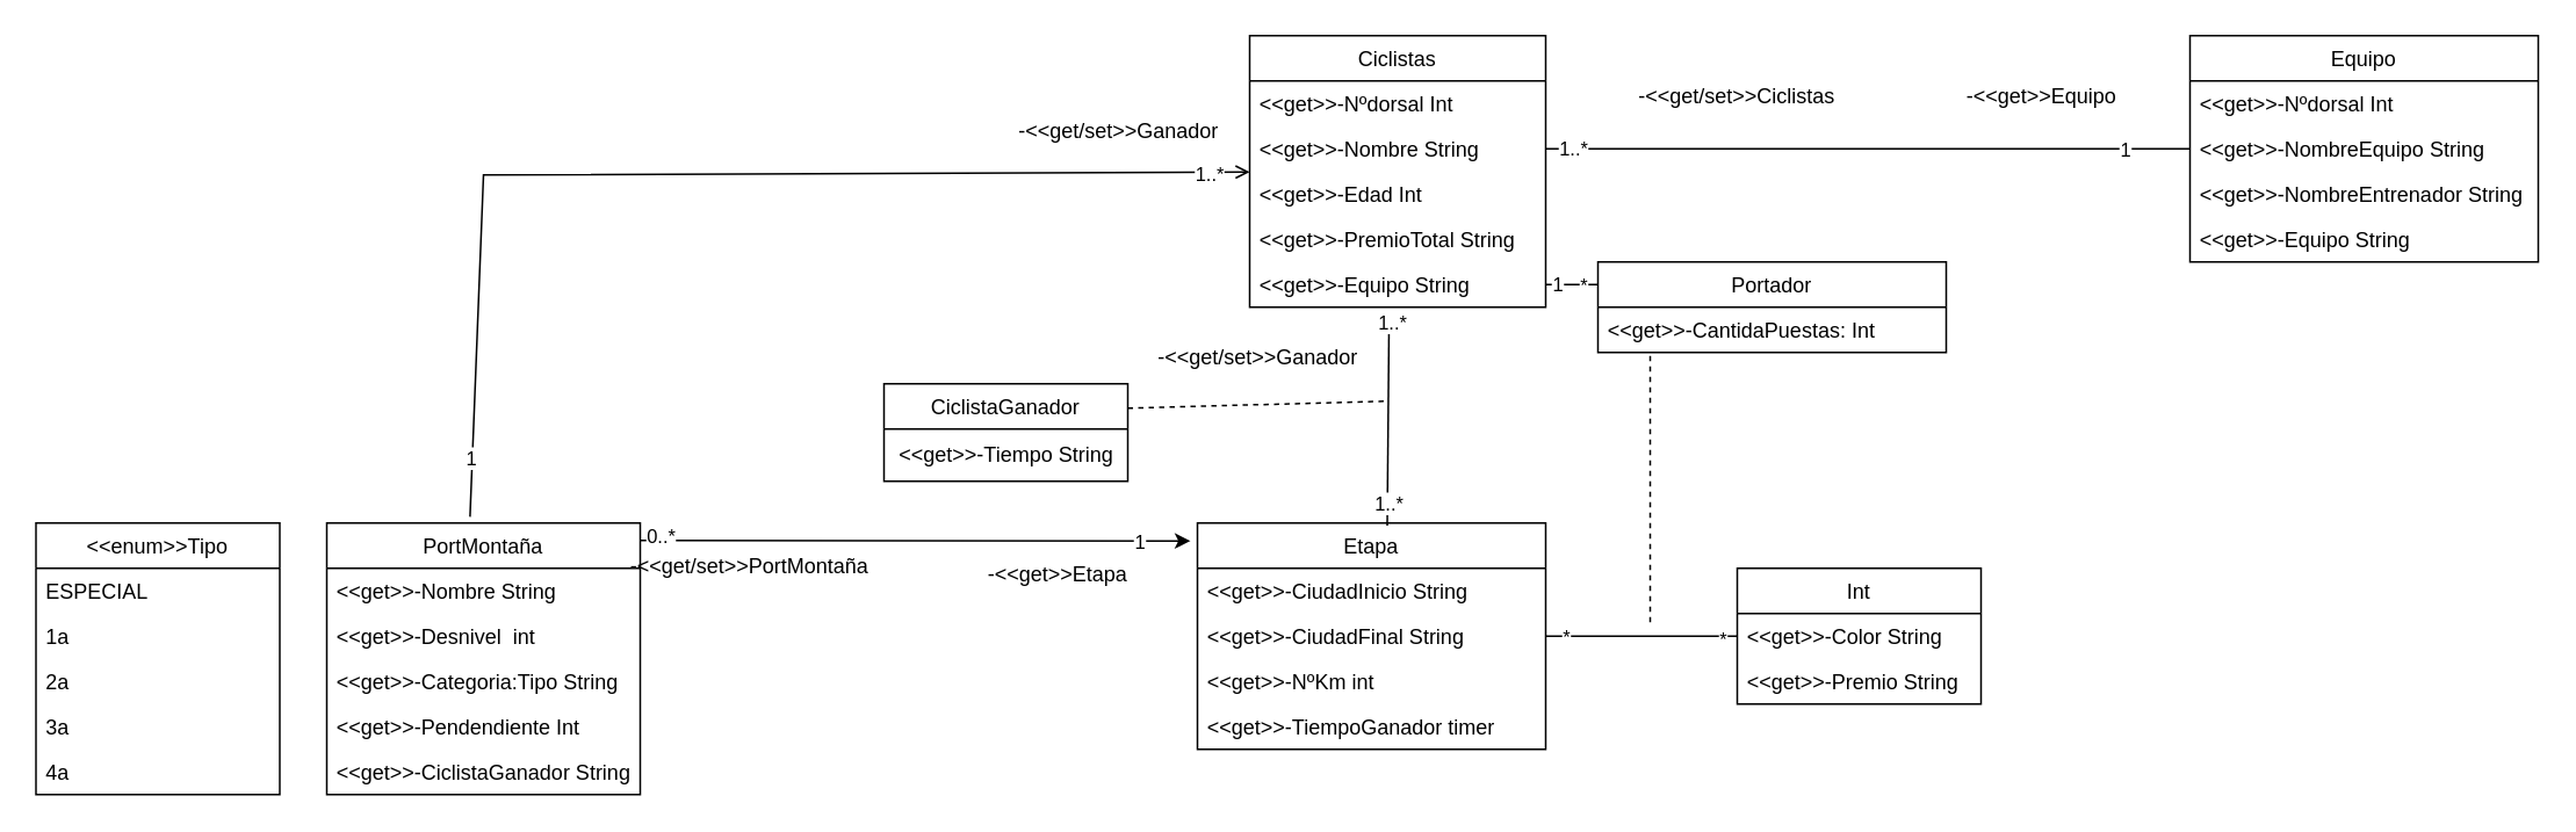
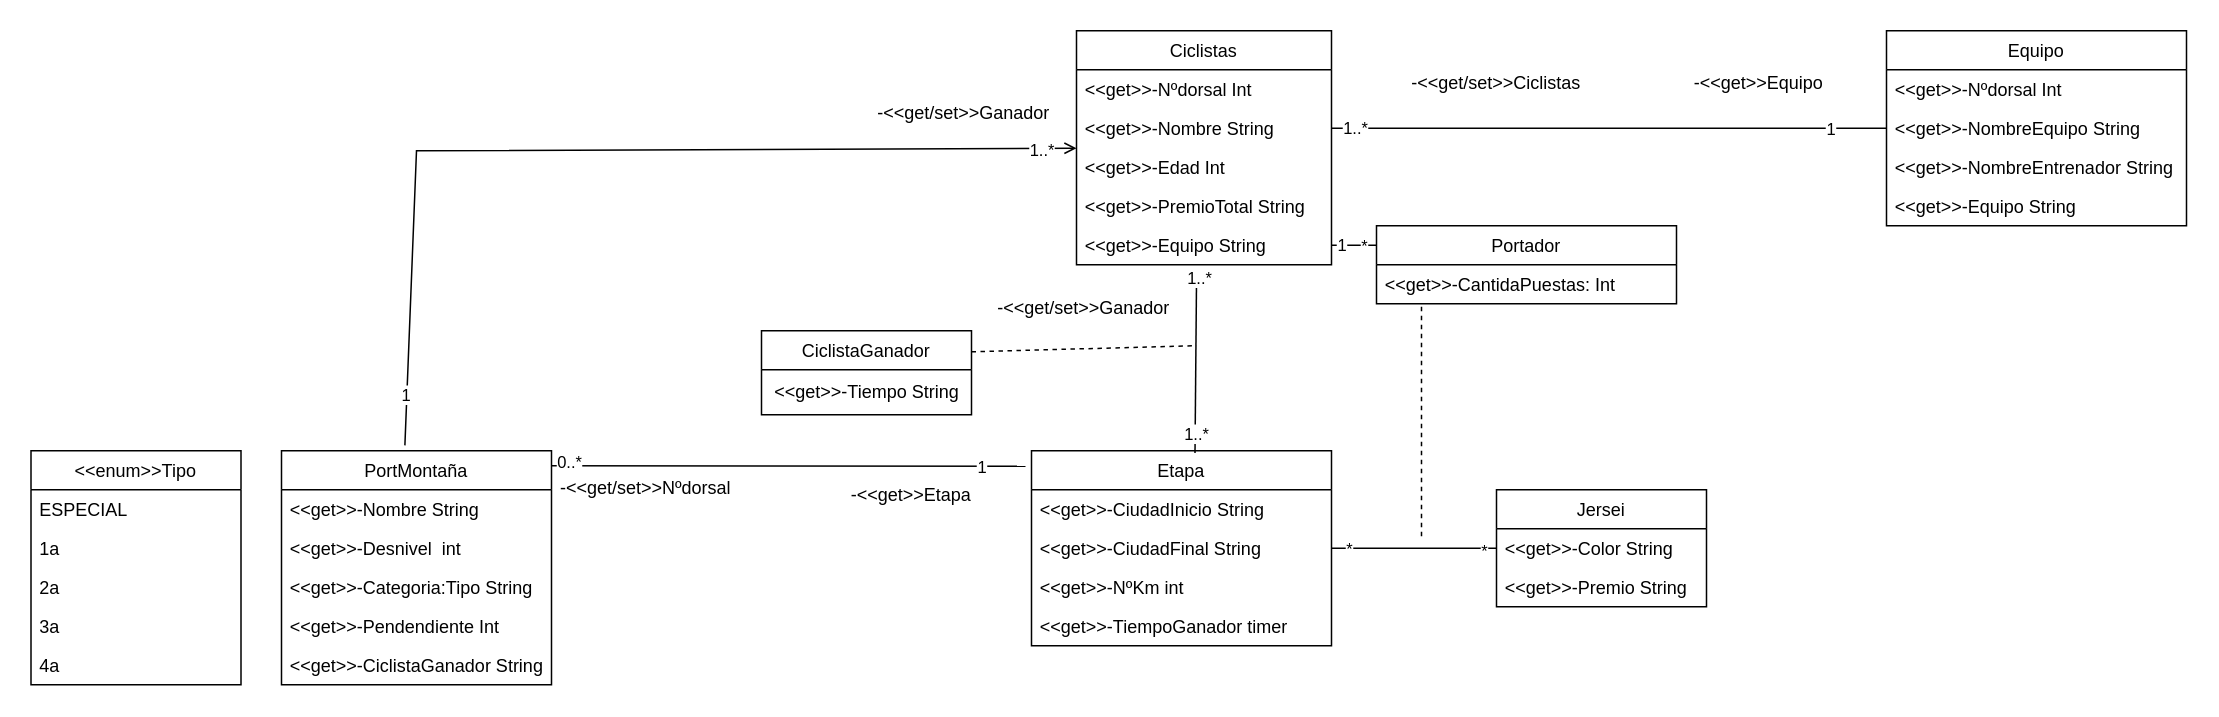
- <mxCell id="28" value="" style="endArrow=classic;html=1;rounded=0;exitX=1;exitY=0.064;exitDx=0;exitDy=0;exitPerimeter=0;entryX=-0.02;entryY=0.079;entryDx=0;entryDy=0;entryPerimeter=0;" edge="1" parent="1" source="22" target="17"><mxGeometry width="50" height="50" relative="1" as="geometry"><mxPoint x="557" y="350" as="sourcePoint" /><mxPoint x="607" y="300" as="targetPoint" /></mxGeometry></mxCell>
+ <mxCell id="28" value="" style="endArrow=none;html=1;rounded=0;exitX=1;exitY=0.064;exitDx=0;exitDy=0;exitPerimeter=0;entryX=-0.02;entryY=0.079;entryDx=0;entryDy=0;entryPerimeter=0;" edge="1" parent="1" source="22" target="17"><mxGeometry width="50" height="50" relative="1" as="geometry"><mxPoint x="557" y="350" as="sourcePoint" /><mxPoint x="607" y="300" as="targetPoint" /></mxGeometry></mxCell>
- <mxCell id="35" value="-&amp;lt;&amp;lt;get/set&amp;gt;&amp;gt;PortMontaña" style="text;html=1;strokeColor=none;fillColor=none;align=center;verticalAlign=middle;whiteSpace=wrap;rounded=0;" vertex="1" parent="1"><mxGeometry x="360" y="310" width="140" height="30" as="geometry" /></mxCell>
+ <mxCell id="35" value="-&amp;lt;&amp;lt;get/set&amp;gt;&amp;gt;Nºdorsal" style="text;html=1;strokeColor=none;fillColor=none;align=center;verticalAlign=middle;whiteSpace=wrap;rounded=0;" vertex="1" parent="1"><mxGeometry x="360" y="310" width="140" height="30" as="geometry" /></mxCell>
- <mxCell id="31" value="Int" style="swimlane;fontStyle=0;childLayout=stackLayout;horizontal=1;startSize=26;fillColor=none;horizontalStack=0;resizeParent=1;resizeParentMax=0;resizeLast=0;collapsible=1;marginBottom=0;" vertex="1" parent="1"><mxGeometry x="997" y="326" width="140" height="78" as="geometry" /></mxCell>
+ <mxCell id="31" value="Jersei" style="swimlane;fontStyle=0;childLayout=stackLayout;horizontal=1;startSize=26;fillColor=none;horizontalStack=0;resizeParent=1;resizeParentMax=0;resizeLast=0;collapsible=1;marginBottom=0;" vertex="1" parent="1"><mxGeometry x="997" y="326" width="140" height="78" as="geometry" /></mxCell>
